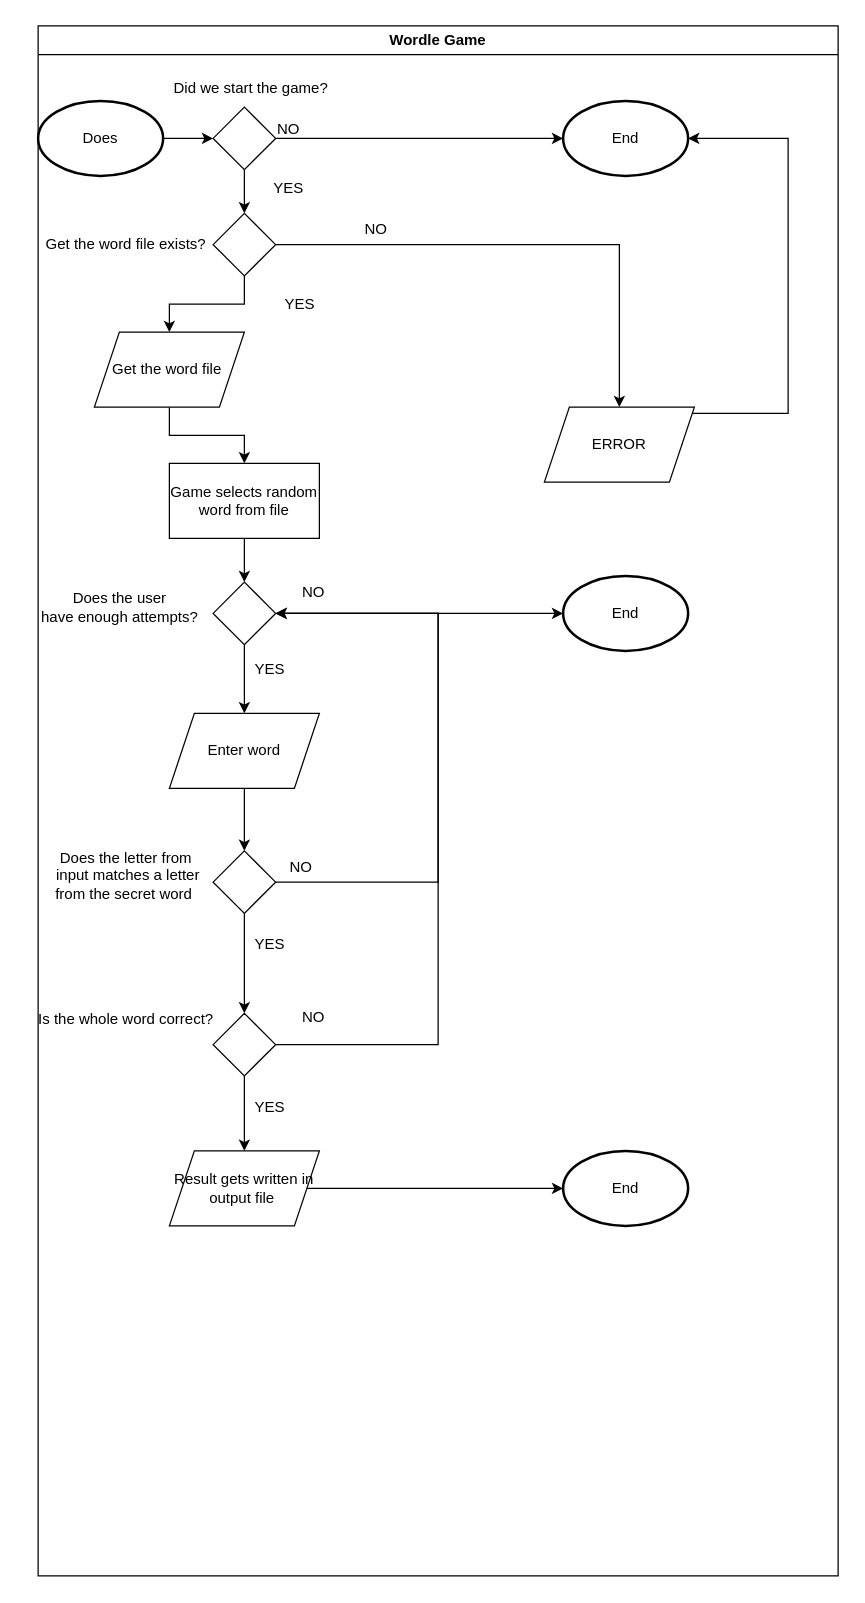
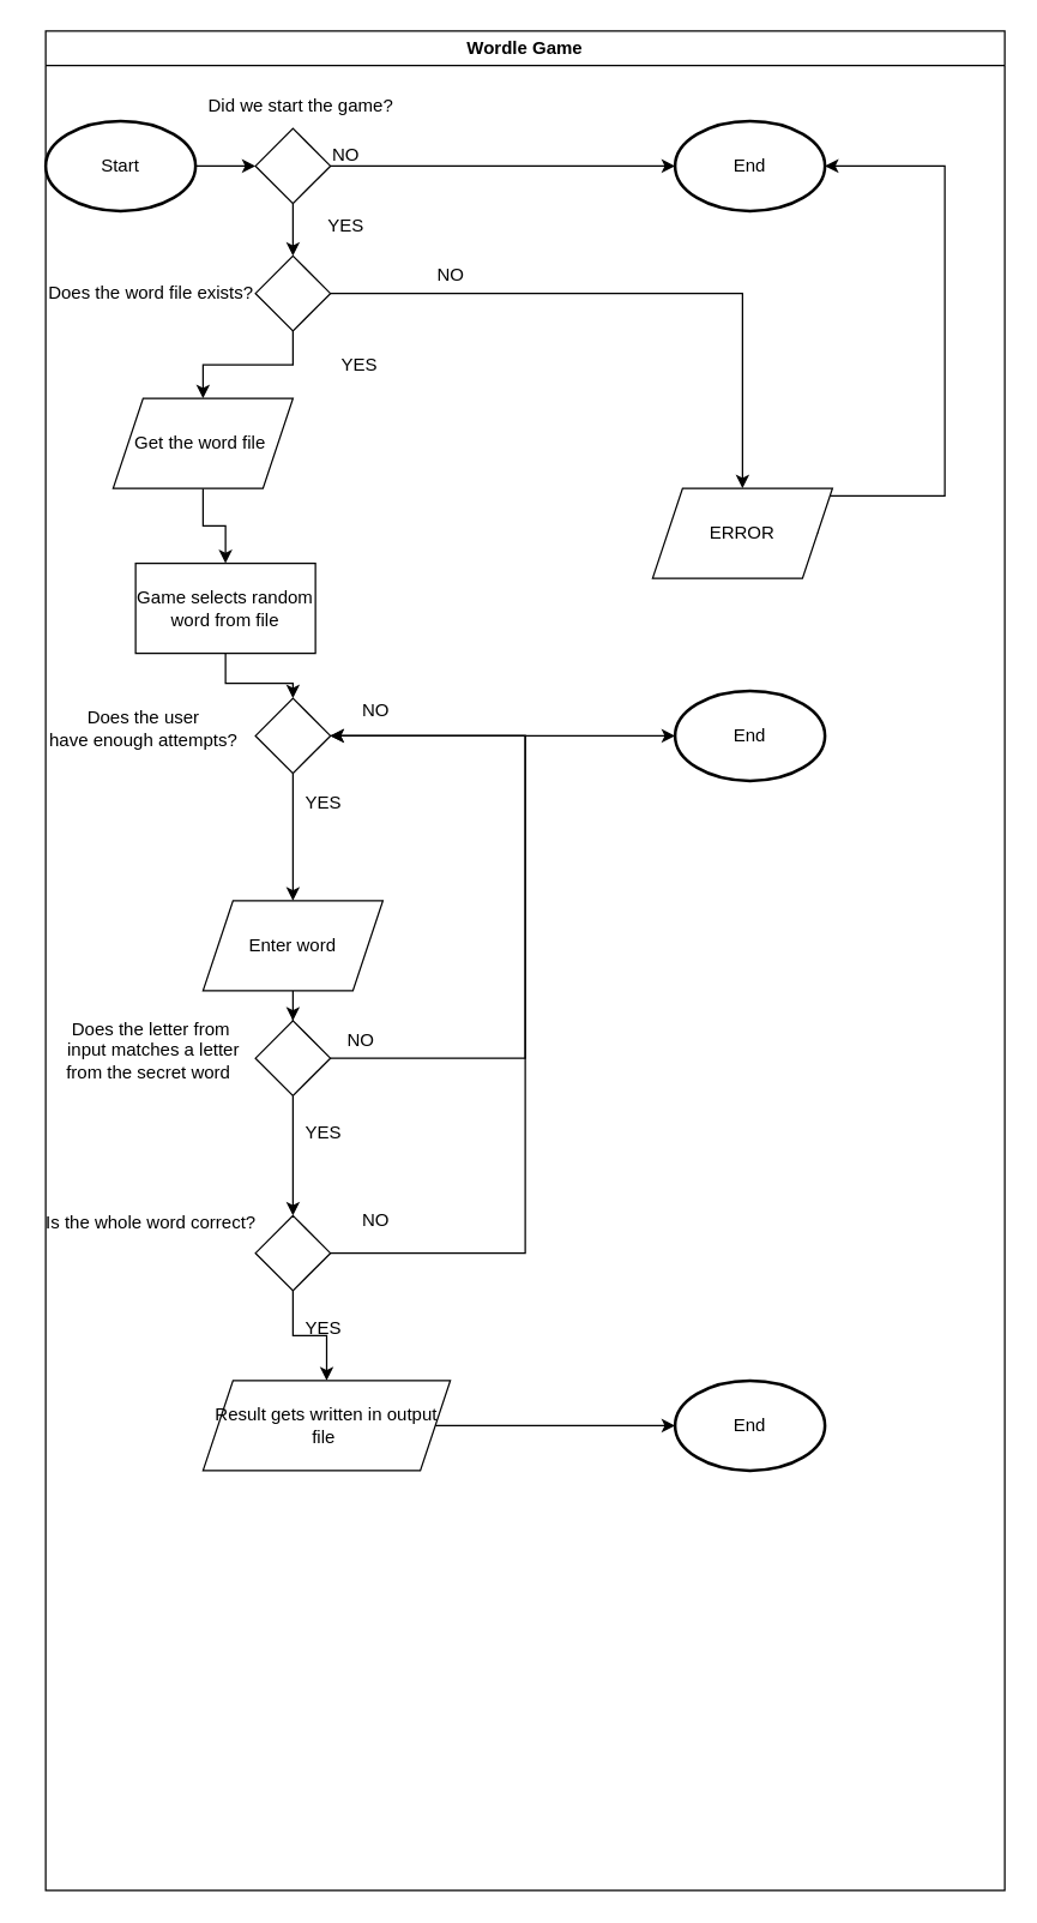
- <mxCell id="4" value="Does" style="strokeWidth=2;html=1;shape=mxgraph.flowchart.start_1;whiteSpace=wrap;" vertex="1" parent="2"><mxGeometry y="60" width="100" height="60" as="geometry" /></mxCell>
+ <mxCell id="4" value="Start" style="strokeWidth=2;html=1;shape=mxgraph.flowchart.start_1;whiteSpace=wrap;" vertex="1" parent="2"><mxGeometry y="60" width="100" height="60" as="geometry" /></mxCell>
- <mxCell id="21" value="Get the word file exists?" style="text;html=1;align=center;verticalAlign=middle;resizable=0;points=[];autosize=1;strokeColor=none;fillColor=none;" vertex="1" parent="2"><mxGeometry x="-10" y="160" width="160" height="30" as="geometry" /></mxCell>
+ <mxCell id="21" value="Does the word file exists?" style="text;html=1;align=center;verticalAlign=middle;resizable=0;points=[];autosize=1;strokeColor=none;fillColor=none;" vertex="1" parent="2"><mxGeometry x="-10" y="160" width="160" height="30" as="geometry" /></mxCell>
- <mxCell id="13" value="Game selects random word from file" style="rounded=0;whiteSpace=wrap;html=1;" vertex="1" parent="2"><mxGeometry x="105" y="350" width="120" height="60" as="geometry" /></mxCell>
+ <mxCell id="13" value="Game selects random word from file" style="rounded=0;whiteSpace=wrap;html=1;" vertex="1" parent="2"><mxGeometry x="60" y="355" width="120" height="60" as="geometry" /></mxCell>
- <mxCell id="15" value="Enter word" style="shape=parallelogram;perimeter=parallelogramPerimeter;whiteSpace=wrap;html=1;fixedSize=1;" vertex="1" parent="2"><mxGeometry x="105" y="550" width="120" height="60" as="geometry" /></mxCell>
+ <mxCell id="15" value="Enter word" style="shape=parallelogram;perimeter=parallelogramPerimeter;whiteSpace=wrap;html=1;fixedSize=1;" vertex="1" parent="2"><mxGeometry x="105" y="580" width="120" height="60" as="geometry" /></mxCell>
- <mxCell id="38" value="Result gets written in output file&amp;nbsp;" style="shape=parallelogram;perimeter=parallelogramPerimeter;whiteSpace=wrap;html=1;fixedSize=1;" vertex="1" parent="2"><mxGeometry x="105" y="900" width="120" height="60" as="geometry" /></mxCell>
+ <mxCell id="38" value="Result gets written in output file&amp;nbsp;" style="shape=parallelogram;perimeter=parallelogramPerimeter;whiteSpace=wrap;html=1;fixedSize=1;" vertex="1" parent="2"><mxGeometry x="105" y="900" width="165" height="60" as="geometry" /></mxCell>
